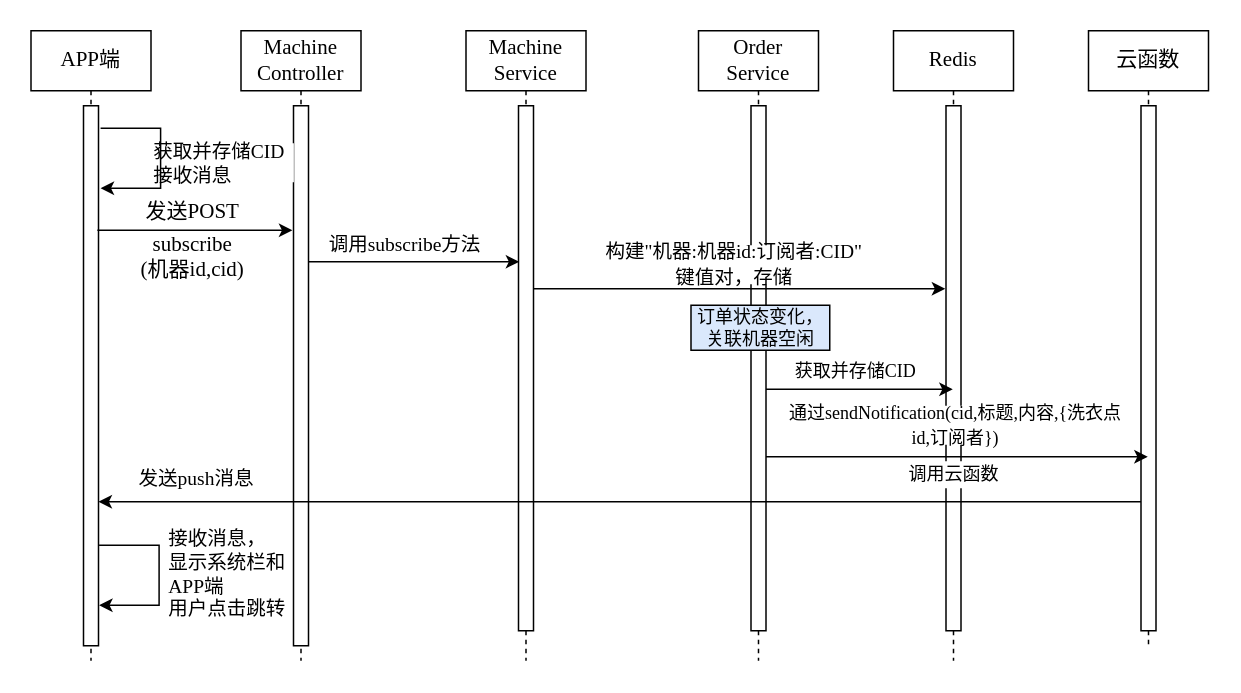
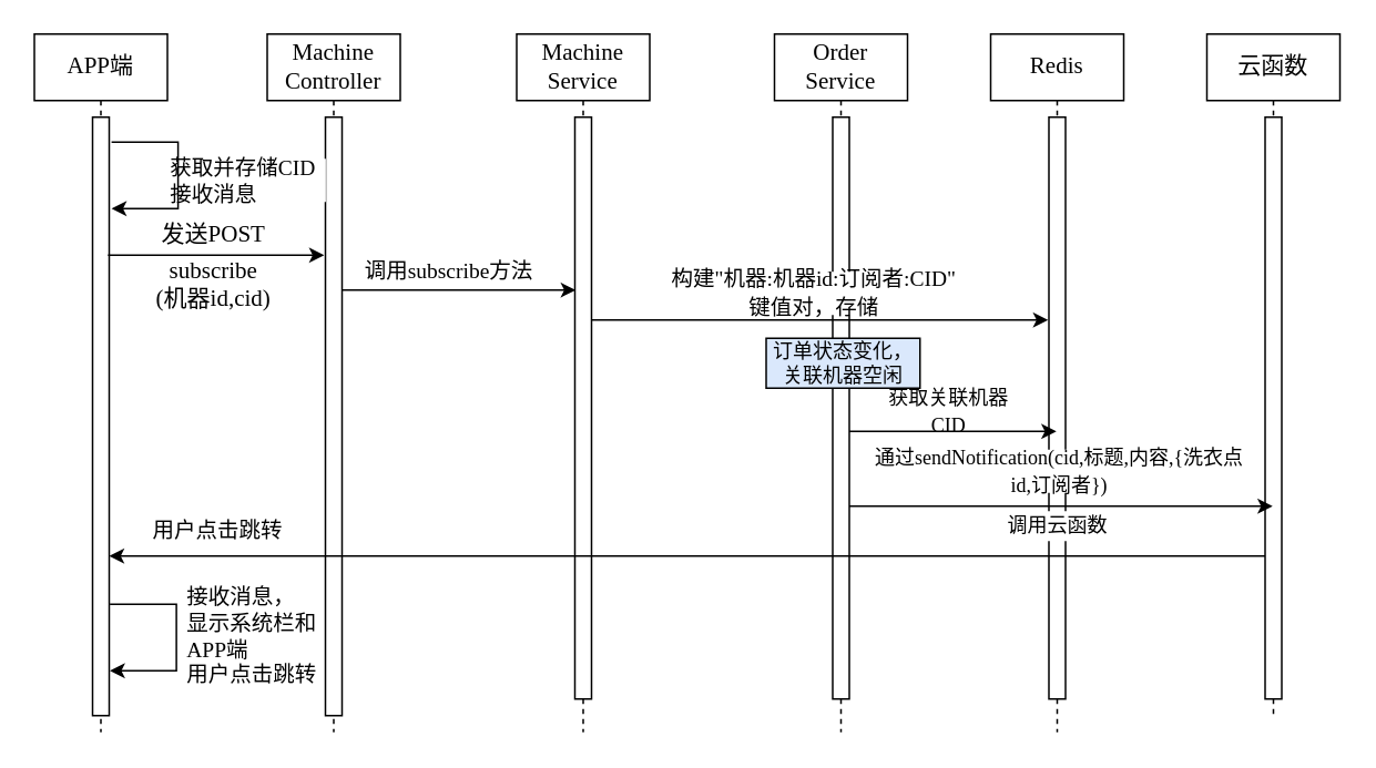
- <mxCell id="18" value="&lt;font style=&quot;font-size: 12px;&quot;&gt;获取并存储CID&lt;/font&gt;" style="text;html=1;align=center;verticalAlign=middle;whiteSpace=wrap;rounded=0;fontSize=14;fontFamily=宋体;spacing=0;" parent="1" vertex="1"><mxGeometry x="525" y="234" width="90" height="26" as="geometry" /></mxCell>
+ <mxCell id="18" value="&lt;font style=&quot;font-size: 12px;&quot;&gt;获取关联机器CID&lt;/font&gt;" style="text;html=1;align=center;verticalAlign=middle;whiteSpace=wrap;rounded=0;fontSize=14;fontFamily=宋体;spacing=0;" parent="1" vertex="1"><mxGeometry x="525" y="234" width="90" height="26" as="geometry" /></mxCell>
- <mxCell id="31" value="&lt;font style=&quot;font-size: 13px;&quot;&gt;发送push消息&lt;/font&gt;" style="text;html=1;align=center;verticalAlign=middle;whiteSpace=wrap;rounded=0;fontSize=14;fontFamily=宋体;" parent="1" vertex="1"><mxGeometry x="71.25" y="306" width="118.75" height="26" as="geometry" /></mxCell>
+ <mxCell id="31" value="&lt;font style=&quot;font-size: 13px;&quot;&gt;用户点击跳转&lt;/font&gt;" style="text;html=1;align=center;verticalAlign=middle;whiteSpace=wrap;rounded=0;fontSize=14;fontFamily=宋体;" parent="1" vertex="1"><mxGeometry x="71.25" y="306" width="118.75" height="26" as="geometry" /></mxCell>
